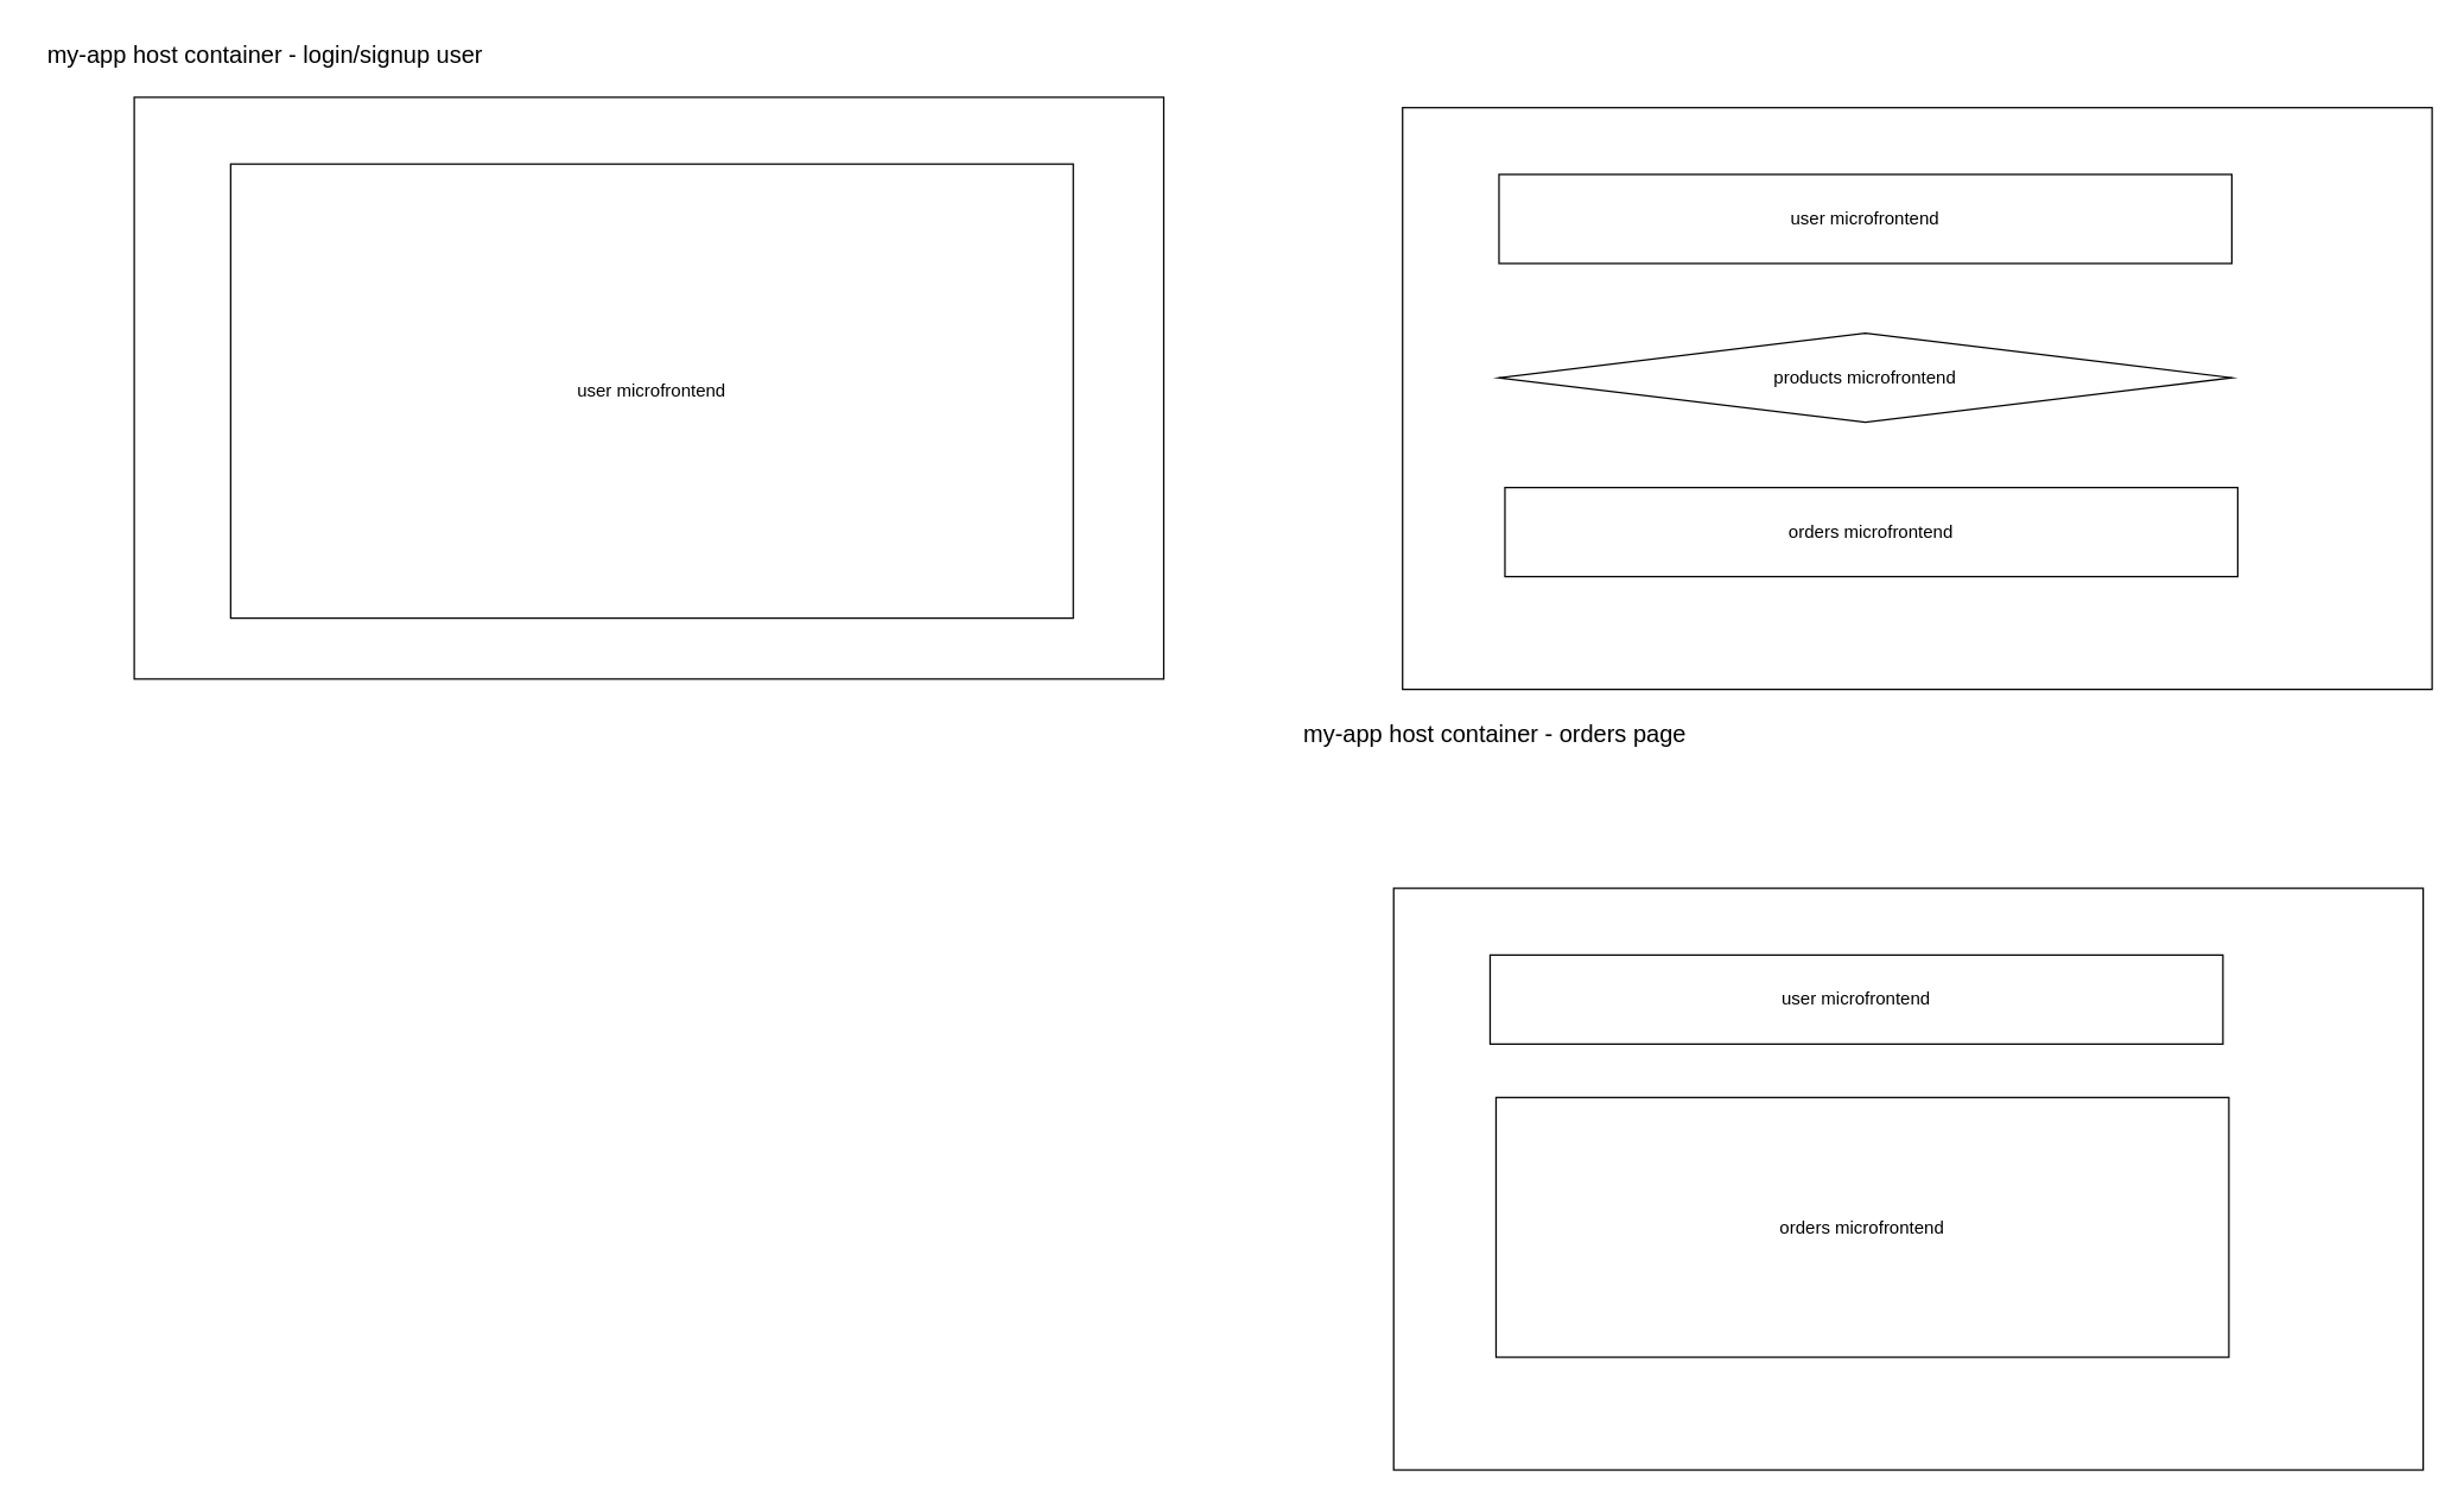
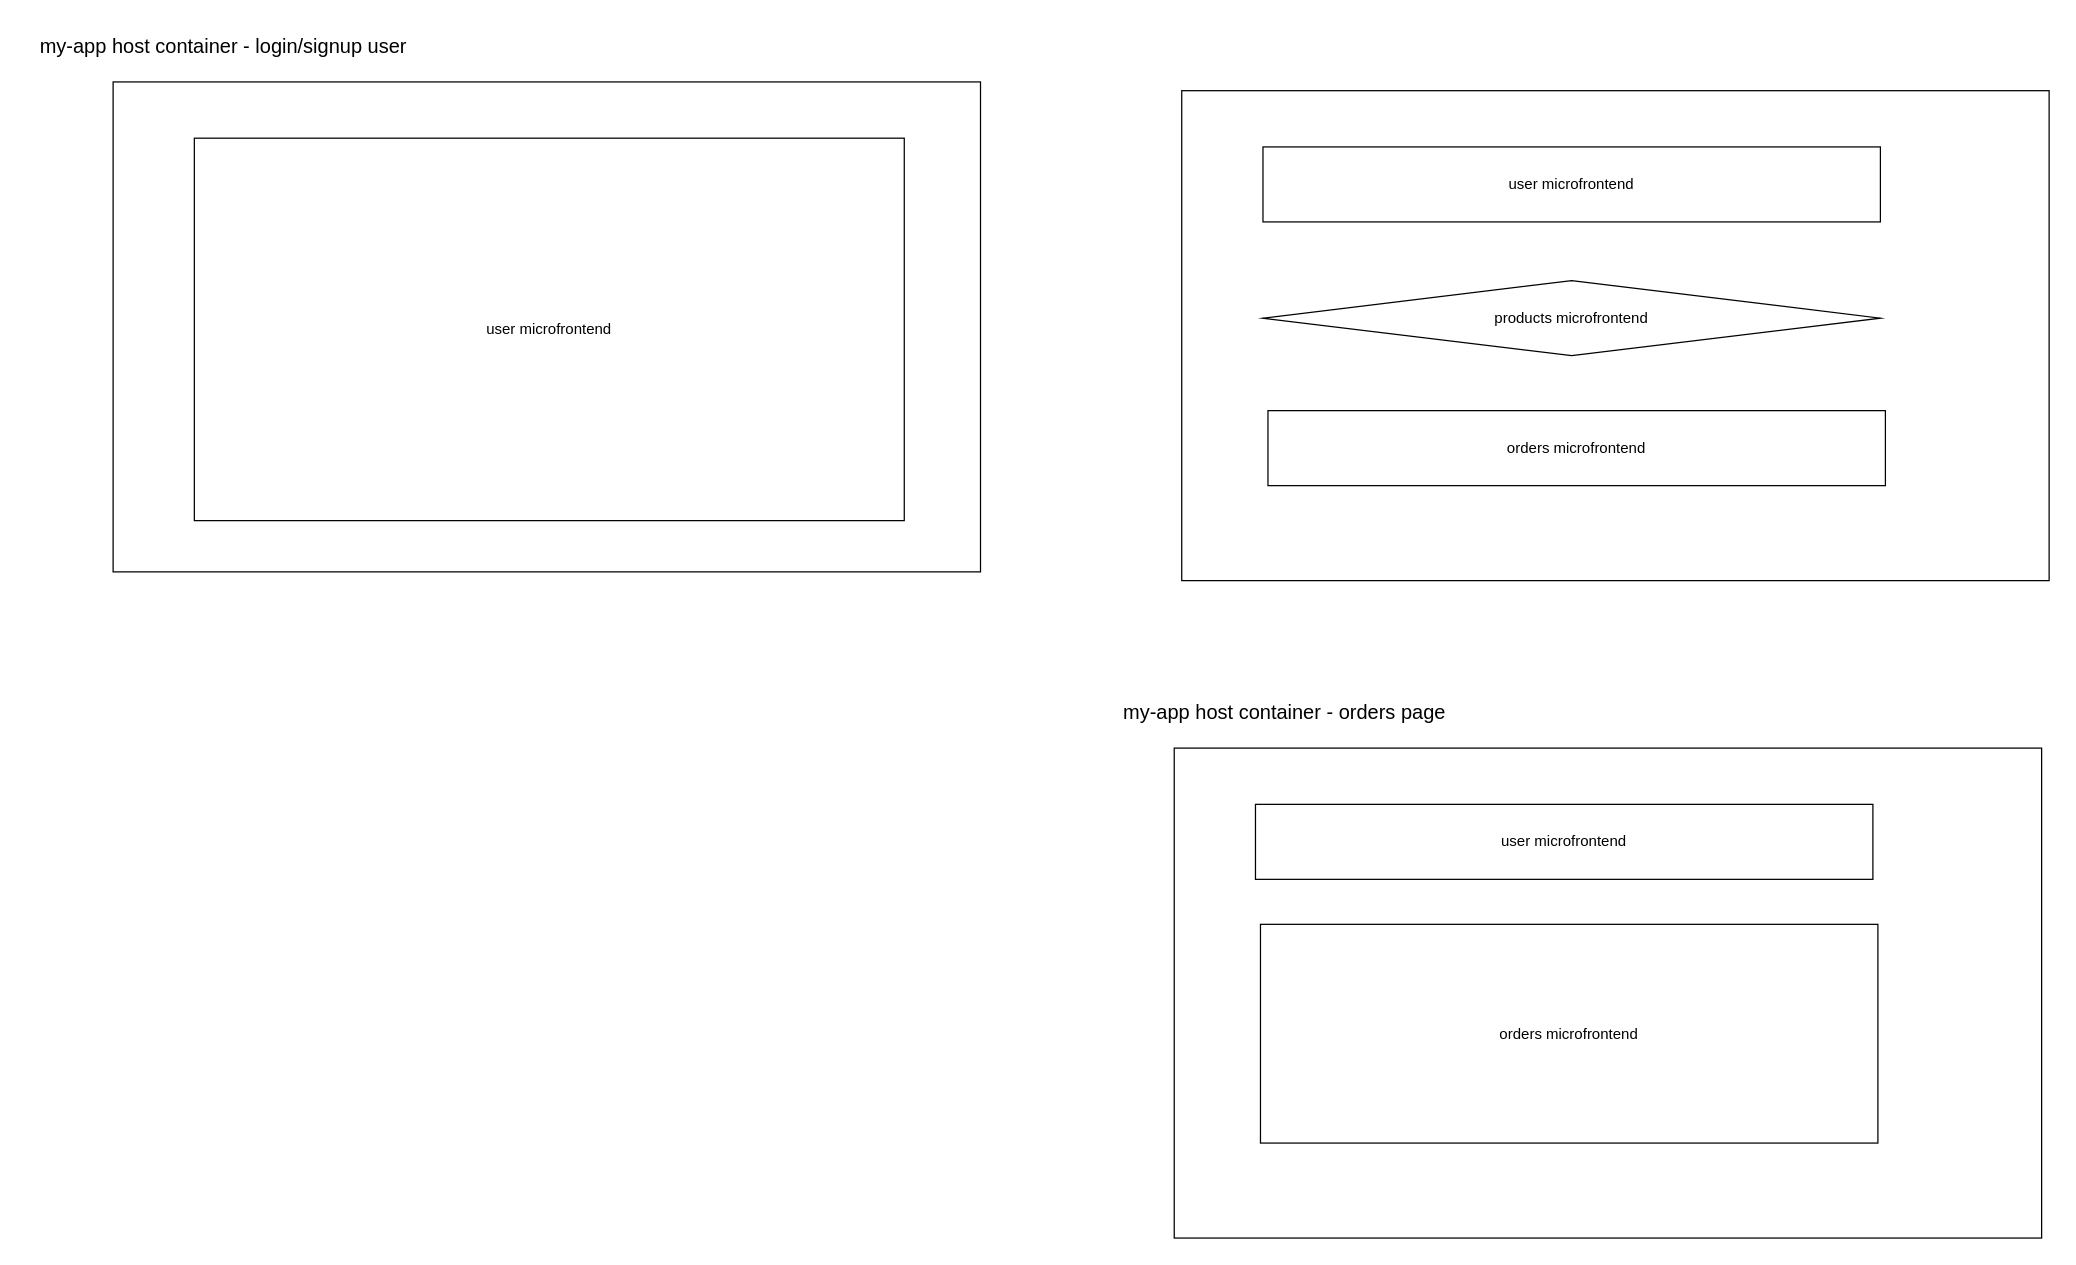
- <mxCell id="7" value="my-app host container - orders page" style="text;html=1;align=center;verticalAlign=middle;resizable=0;points=[];autosize=1;strokeColor=none;fillColor=none;fontSize=16;" vertex="1" parent="1"><mxGeometry x="869" y="478" width="276" height="31" as="geometry" /></mxCell>
+ <mxCell id="7" value="my-app host container - orders page" style="text;html=1;align=center;verticalAlign=middle;resizable=0;points=[];autosize=1;strokeColor=none;fillColor=none;fontSize=16;" vertex="1" parent="1"><mxGeometry x="889" y="553" width="276" height="31" as="geometry" /></mxCell>
